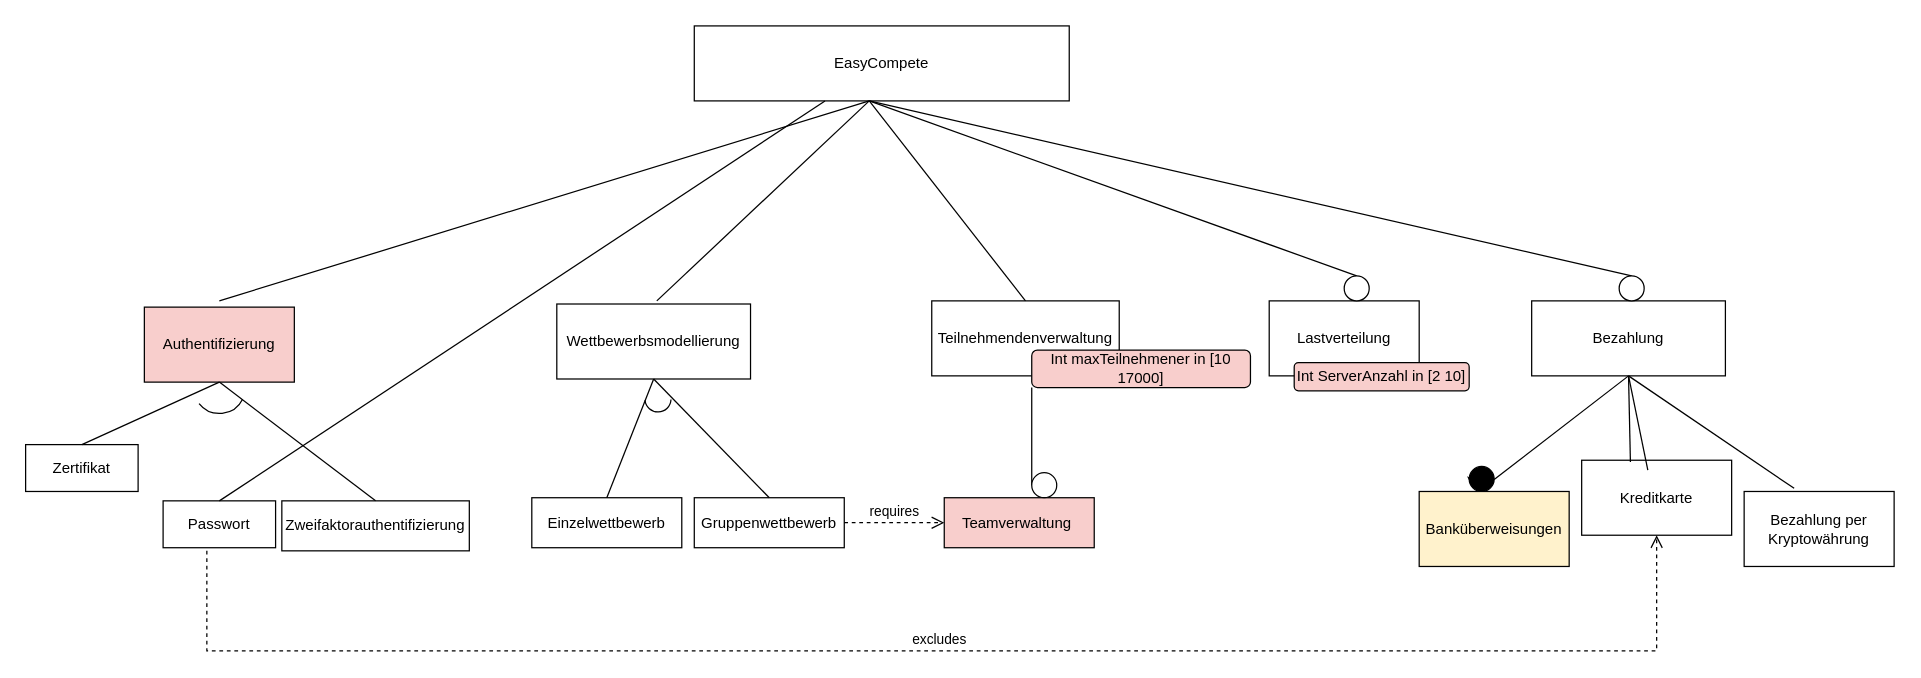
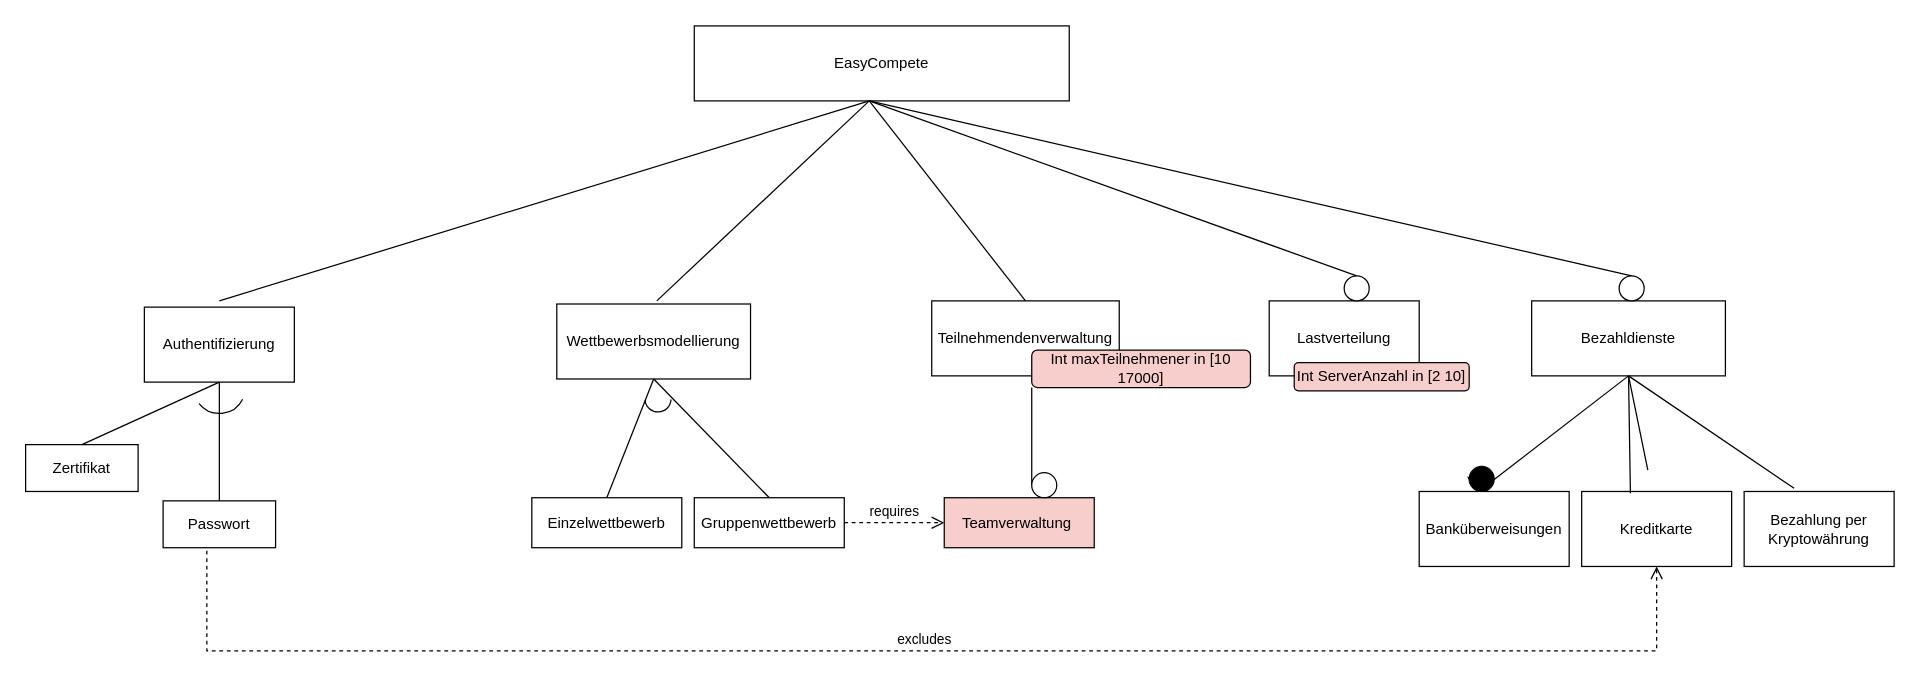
- <mxCell id="19" value="" style="endArrow=none;html=1;rounded=0;exitX=0.5;exitY=0;exitDx=0;exitDy=0;" parent="1" source="15" target="2" edge="1"><mxGeometry width="50" height="50" relative="1" as="geometry"><mxPoint x="90" y="410" as="sourcePoint" /><mxPoint x="215" y="350" as="targetPoint" /></mxGeometry></mxCell>
+ <mxCell id="19" value="" style="endArrow=none;html=1;rounded=0;exitX=0.5;exitY=0;exitDx=0;exitDy=0;entryX=0.5;entryY=1;entryDx=0;entryDy=0;" parent="1" source="15" target="6" edge="1"><mxGeometry width="50" height="50" relative="1" as="geometry"><mxPoint x="90" y="410" as="sourcePoint" /><mxPoint x="215" y="350" as="targetPoint" /></mxGeometry></mxCell>
- <mxCell id="5" value="Bezahlung" style="rounded=0;whiteSpace=wrap;html=1;" parent="1" vertex="1"><mxGeometry x="1225" y="240" width="155" height="60" as="geometry" /></mxCell>
+ <mxCell id="5" value="Bezahldienste" style="rounded=0;whiteSpace=wrap;html=1;" parent="1" vertex="1"><mxGeometry x="1225" y="240" width="155" height="60" as="geometry" /></mxCell>
- <mxCell id="6" value="Authentifizierung" style="rounded=0;whiteSpace=wrap;html=1;fillColor=#f8cecc;" parent="1" vertex="1"><mxGeometry x="115" y="245" width="120" height="60" as="geometry" /></mxCell>
+ <mxCell id="6" value="Authentifizierung" style="rounded=0;whiteSpace=wrap;html=1;" parent="1" vertex="1"><mxGeometry x="115" y="245" width="120" height="60" as="geometry" /></mxCell>
- <mxCell id="20" value="" style="endArrow=none;html=1;rounded=0;exitX=0.5;exitY=0;exitDx=0;exitDy=0;entryX=0.5;entryY=1;entryDx=0;entryDy=0;" parent="1" source="17" target="6" edge="1"><mxGeometry width="50" height="50" relative="1" as="geometry"><mxPoint x="100" y="420" as="sourcePoint" /><mxPoint x="195" y="325" as="targetPoint" /></mxGeometry></mxCell>
- <mxCell id="13" value="Kreditkarte&lt;br&gt;" style="rounded=0;whiteSpace=wrap;html=1;" parent="1" vertex="1"><mxGeometry x="1265" y="367.5" width="120" height="60" as="geometry" /></mxCell>
+ <mxCell id="13" value="Kreditkarte&lt;br&gt;" style="rounded=0;whiteSpace=wrap;html=1;" parent="1" vertex="1"><mxGeometry x="1265" y="392.5" width="120" height="60" as="geometry" /></mxCell>
- <mxCell id="17" value="Zweifaktorauthentifizierung" style="rounded=0;whiteSpace=wrap;html=1;fillColor=#FFFFFF;" parent="1" vertex="1"><mxGeometry x="225" y="400" width="150" height="40" as="geometry" /></mxCell>
- <mxCell id="12" value="Banküberweisungen" style="rounded=0;whiteSpace=wrap;html=1;fillColor=#fff2cc;" parent="1" vertex="1"><mxGeometry x="1135" y="392.5" width="120" height="60" as="geometry" /></mxCell>
+ <mxCell id="12" value="Banküberweisungen" style="rounded=0;whiteSpace=wrap;html=1;" parent="1" vertex="1"><mxGeometry x="1135" y="392.5" width="120" height="60" as="geometry" /></mxCell>
